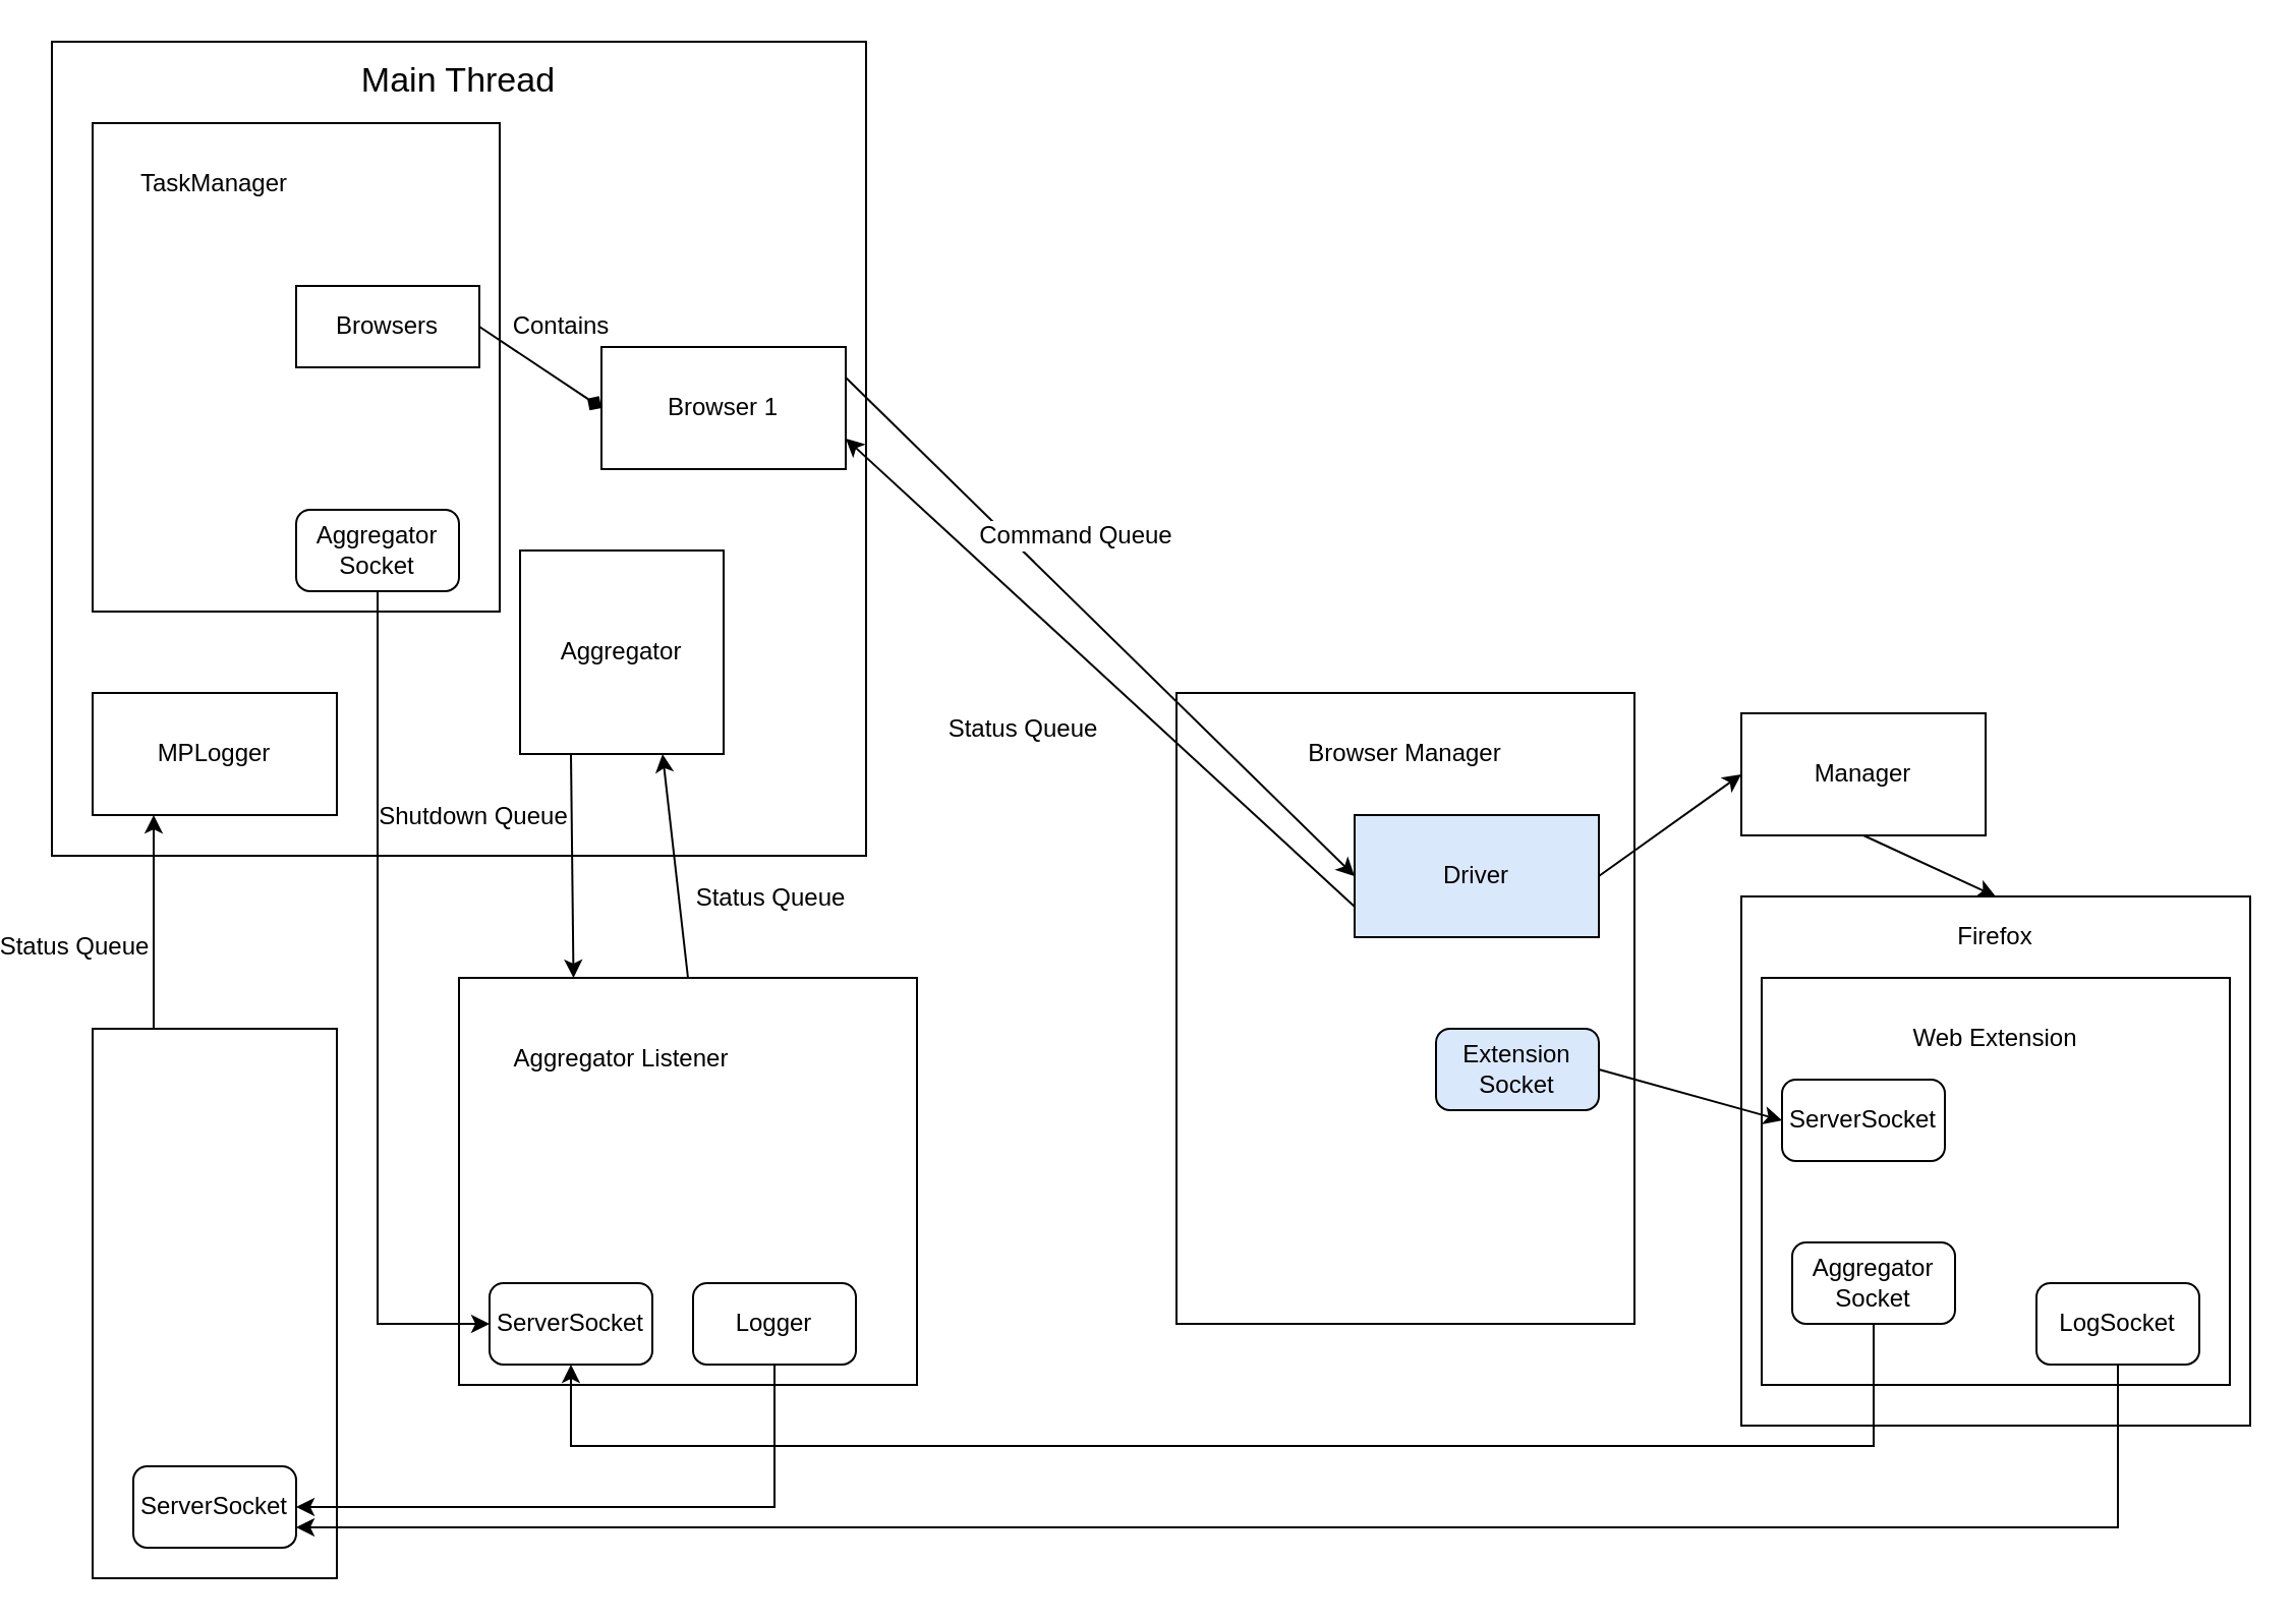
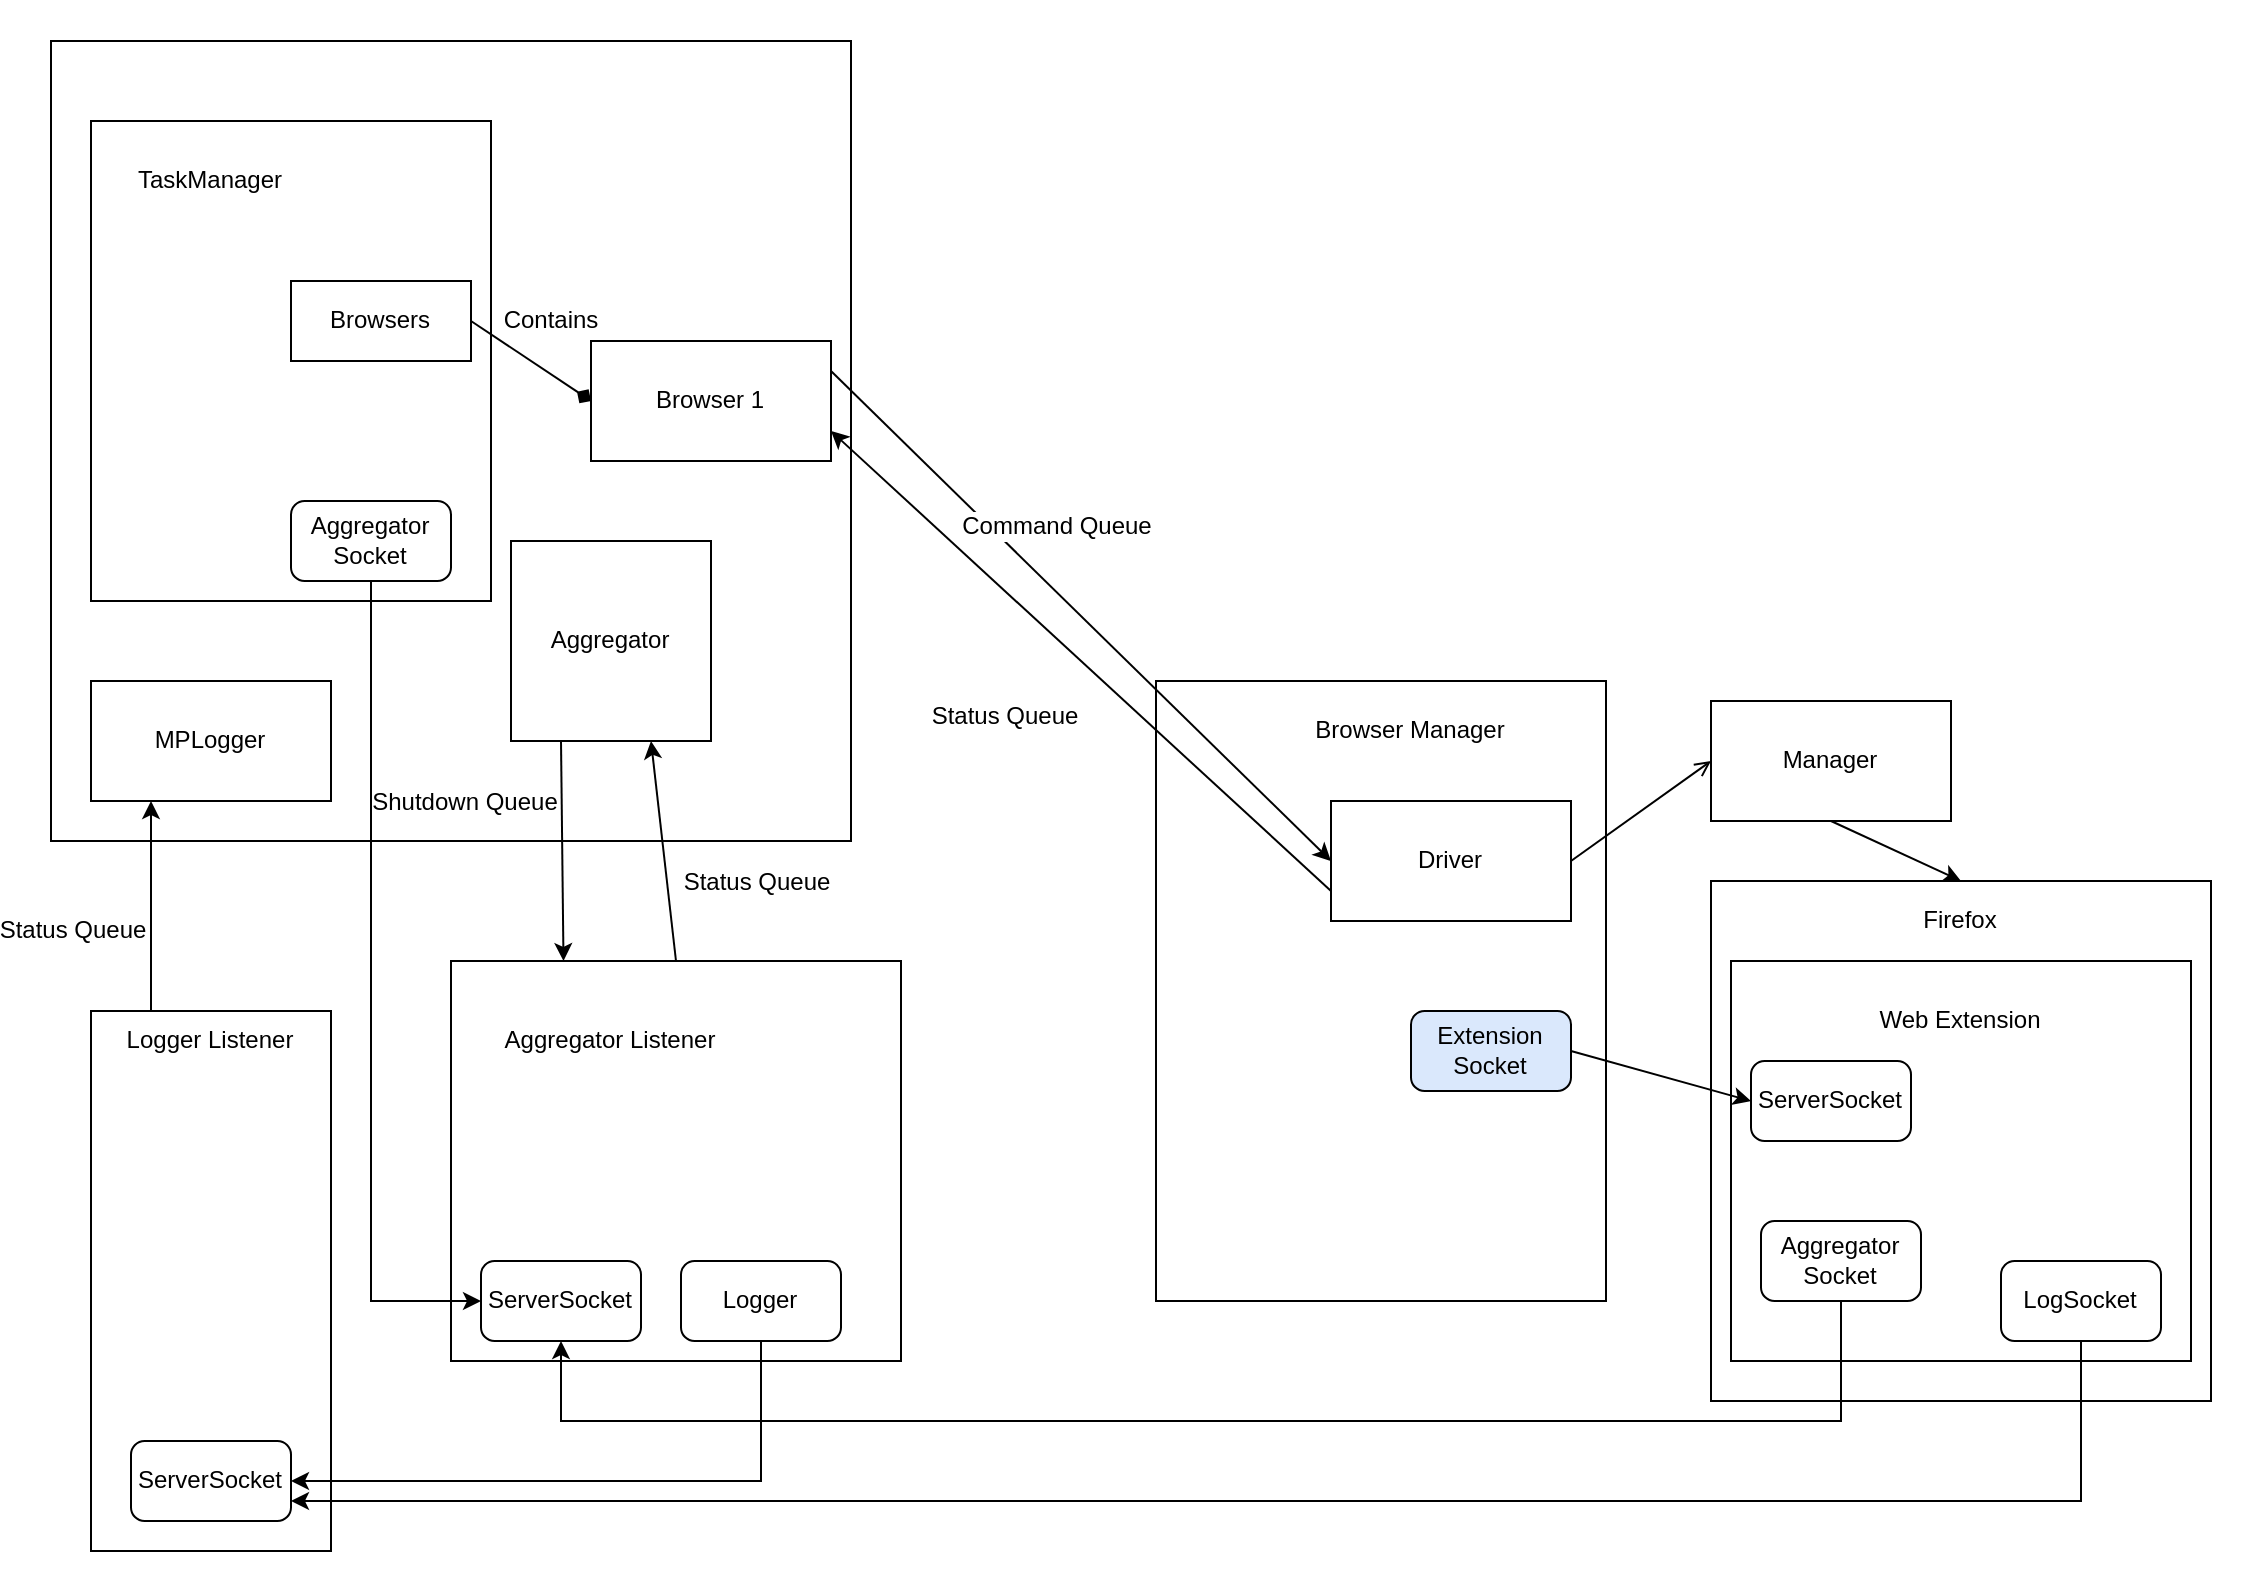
- <mxCell id="3" value="&lt;font style=&quot;font-size: 17px&quot;&gt;Main Thread&lt;/font&gt;" style="text;html=1;strokeColor=none;fillColor=none;align=center;verticalAlign=middle;whiteSpace=wrap;rounded=0;" vertex="1" parent="1"><mxGeometry x="170" y="30" width="100" height="20" as="geometry" /></mxCell>
- <mxCell id="24" value="Browser Manager" style="text;html=1;strokeColor=none;fillColor=none;align=center;verticalAlign=middle;whiteSpace=wrap;rounded=0;" vertex="1" parent="1"><mxGeometry x="630" y="360" width="110" height="20" as="geometry" /></mxCell>
+ <mxCell id="24" value="Browser Manager" style="text;html=1;strokeColor=none;fillColor=none;align=center;verticalAlign=middle;whiteSpace=wrap;rounded=0;" vertex="1" parent="1"><mxGeometry x="645" y="355" width="110" height="20" as="geometry" /></mxCell>
- <mxCell id="30" value="" style="endArrow=classic;html=1;entryX=0;entryY=0.5;entryDx=0;entryDy=0;exitX=1;exitY=0.5;exitDx=0;exitDy=0;" edge="1" parent="1" source="32" target="25"><mxGeometry width="50" height="50" relative="1" as="geometry"><mxPoint x="-10" y="850" as="sourcePoint" /><mxPoint x="40" y="800" as="targetPoint" /></mxGeometry></mxCell>
+ <mxCell id="30" value="" style="endArrow=open;html=1;entryX=0;entryY=0.5;entryDx=0;entryDy=0;exitX=1;exitY=0.5;exitDx=0;exitDy=0;" edge="1" parent="1" source="32" target="25"><mxGeometry width="50" height="50" relative="1" as="geometry"><mxPoint x="-10" y="850" as="sourcePoint" /><mxPoint x="40" y="800" as="targetPoint" /></mxGeometry></mxCell>
- <mxCell id="32" value="Driver" style="rounded=0;whiteSpace=wrap;html=1;fillColor=#dae8fc;" vertex="1" parent="1"><mxGeometry x="660" y="400" width="120" height="60" as="geometry" /></mxCell>
+ <mxCell id="32" value="Driver" style="rounded=0;whiteSpace=wrap;html=1;" vertex="1" parent="1"><mxGeometry x="660" y="400" width="120" height="60" as="geometry" /></mxCell>
+ <mxCell id="17" value="Logger Listener" style="text;html=1;strokeColor=none;fillColor=none;align=center;verticalAlign=middle;whiteSpace=wrap;rounded=0;" vertex="1" parent="1"><mxGeometry x="50" y="510" width="100" height="20" as="geometry" /></mxCell>
